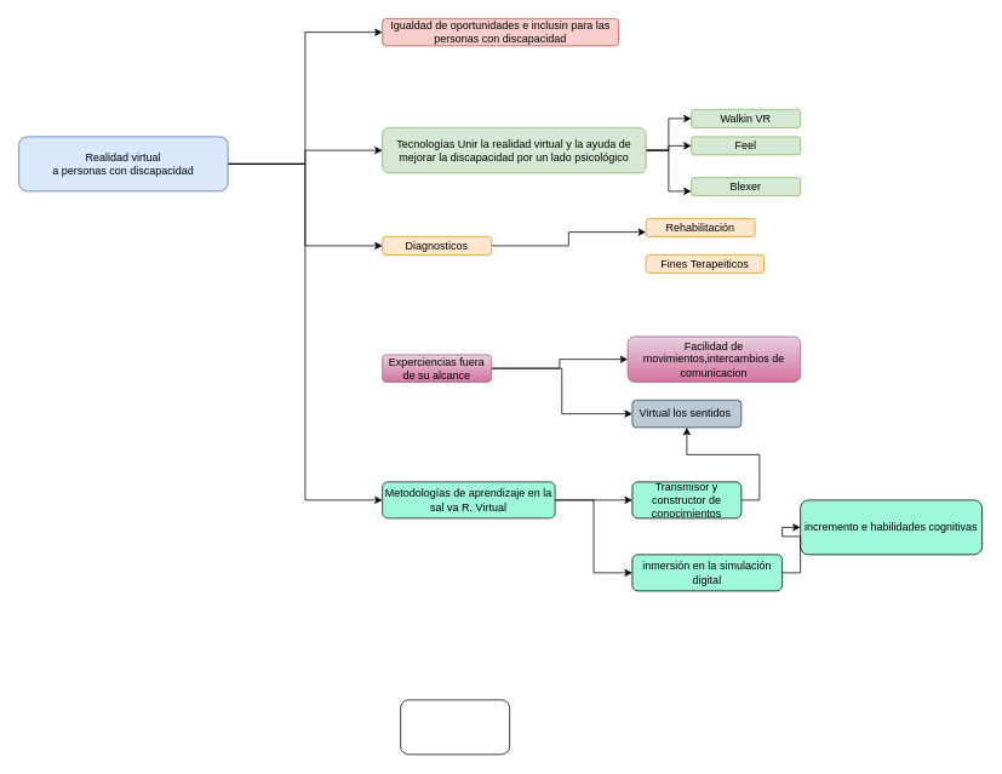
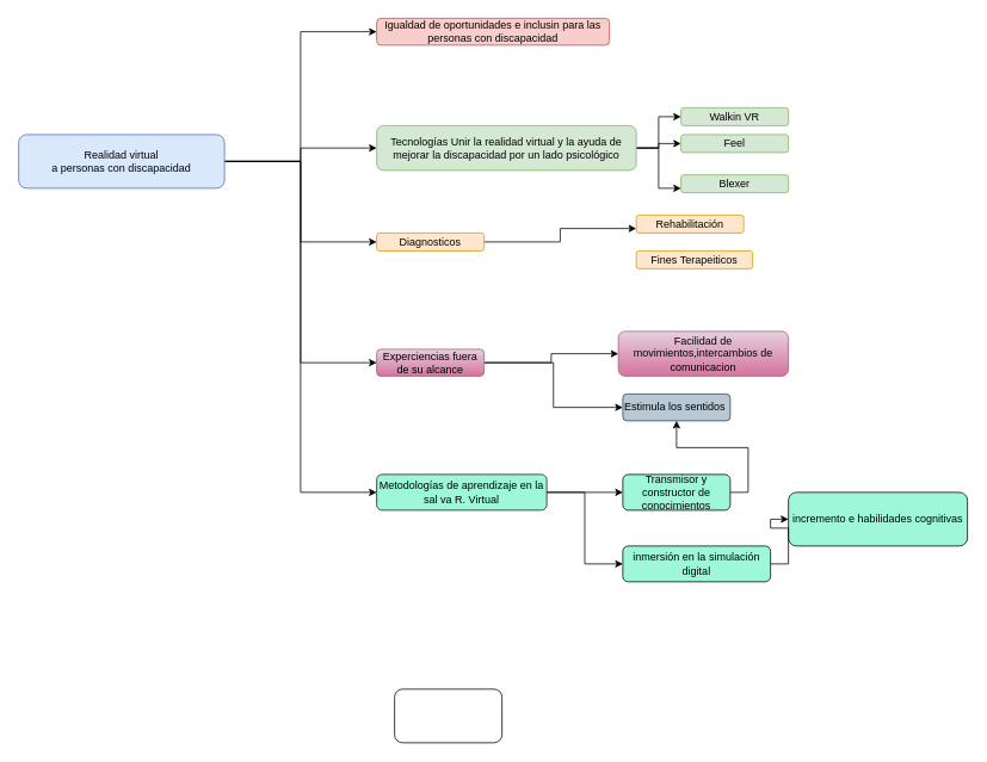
+ <mxCell id="5" style="edgeStyle=orthogonalEdgeStyle;rounded=0;orthogonalLoop=1;jettySize=auto;html=1;exitX=1;exitY=0.5;exitDx=0;exitDy=0;entryX=0;entryY=0.5;entryDx=0;entryDy=0;" edge="1" parent="1" source="7" target="19"><mxGeometry relative="1" as="geometry" /></mxCell>
- <mxCell id="21" value="&lt;font style=&quot;vertical-align: inherit&quot;&gt;&lt;font style=&quot;vertical-align: inherit&quot;&gt;Virtual los sentidos&amp;nbsp;&lt;/font&gt;&lt;/font&gt;" style="rounded=1;whiteSpace=wrap;html=1;fillColor=#bac8d3;strokeColor=#23445d;" vertex="1" parent="1"><mxGeometry x="695" y="440" width="120" height="30" as="geometry" /></mxCell>
+ <mxCell id="21" value="&lt;font style=&quot;vertical-align: inherit&quot;&gt;&lt;font style=&quot;vertical-align: inherit&quot;&gt;Estimula los sentidos&amp;nbsp;&lt;/font&gt;&lt;/font&gt;" style="rounded=1;whiteSpace=wrap;html=1;fillColor=#bac8d3;strokeColor=#23445d;" vertex="1" parent="1"><mxGeometry x="695" y="440" width="120" height="30" as="geometry" /></mxCell>
